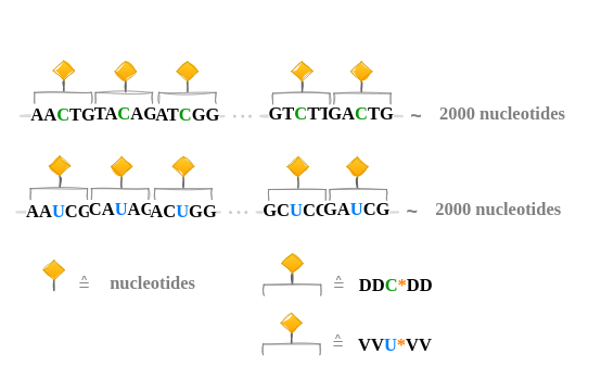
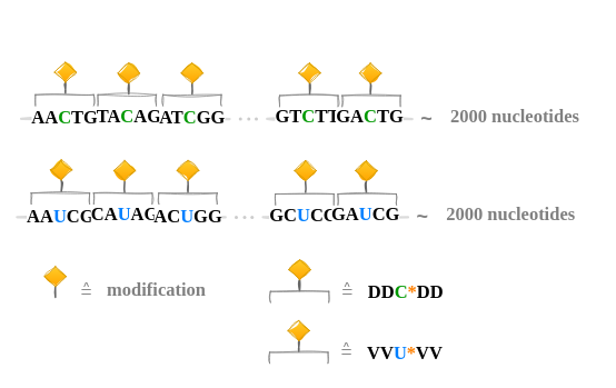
- <mxCell id="36" value="&lt;font style=&quot;font-size: 22px; color: rgb(128, 128, 128);&quot; face=&quot;Comic Sans MS&quot;&gt;&lt;b style=&quot;&quot;&gt;nucleotides&lt;/b&gt;&lt;/font&gt;" style="text;html=1;align=center;verticalAlign=middle;resizable=0;points=[];autosize=1;strokeColor=none;fillColor=none;" vertex="1" parent="1"><mxGeometry x="112" y="274" width="150" height="40" as="geometry" /></mxCell>
+ <mxCell id="36" value="&lt;font style=&quot;font-size: 22px; color: rgb(128, 128, 128);&quot; face=&quot;Comic Sans MS&quot;&gt;&lt;b style=&quot;&quot;&gt;modification&lt;/b&gt;&lt;/font&gt;" style="text;html=1;align=center;verticalAlign=middle;resizable=0;points=[];autosize=1;strokeColor=none;fillColor=none;" vertex="1" parent="1"><mxGeometry x="112" y="274" width="150" height="40" as="geometry" /></mxCell>
